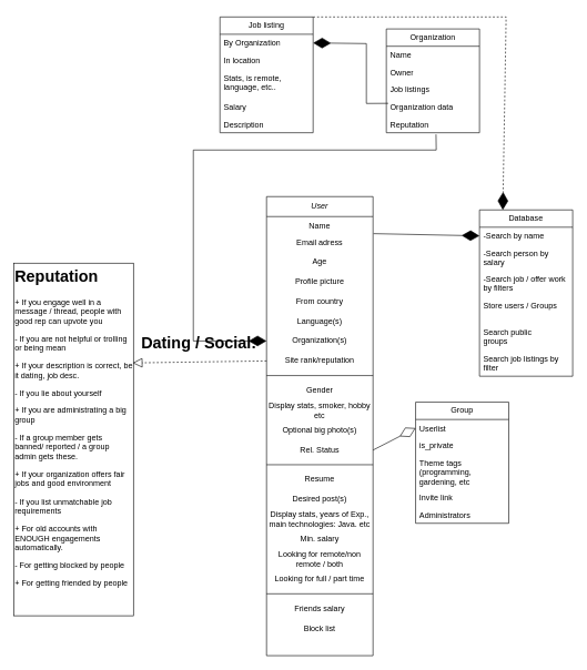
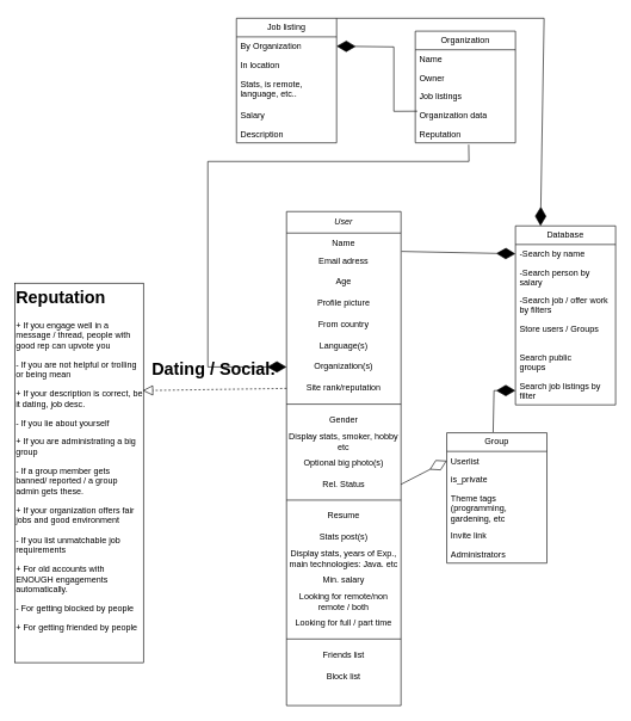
- <mxCell id="57" value="" style="endArrow=diamondThin;endFill=1;endSize=24;html=1;rounded=0;exitX=1;exitY=0;exitDx=0;exitDy=0;entryX=0.25;entryY=0;entryDx=0;entryDy=0;dashed=1;" edge="1" parent="1" source="50" target="27"><mxGeometry width="160" relative="1" as="geometry"><mxPoint x="540" y="160" as="sourcePoint" /><mxPoint x="750" y="220" as="targetPoint" /><Array as="points"><mxPoint x="760" y="20" /></Array></mxGeometry></mxCell>
+ <mxCell id="57" value="" style="endArrow=diamondThin;endFill=1;endSize=24;html=1;rounded=0;exitX=1;exitY=0;exitDx=0;exitDy=0;entryX=0.25;entryY=0;entryDx=0;entryDy=0;" edge="1" parent="1" source="50" target="27"><mxGeometry width="160" relative="1" as="geometry"><mxPoint x="540" y="160" as="sourcePoint" /><mxPoint x="750" y="220" as="targetPoint" /><Array as="points"><mxPoint x="760" y="20" /></Array></mxGeometry></mxCell>
+ <mxCell id="42" value="" style="endArrow=diamondThin;endFill=1;endSize=24;html=1;rounded=0;entryX=0;entryY=0.5;entryDx=0;entryDy=0;exitX=0.463;exitY=-0.005;exitDx=0;exitDy=0;exitPerimeter=0;" edge="1" parent="1" source="35" target="33"><mxGeometry width="160" relative="1" as="geometry"><mxPoint x="670" y="590" as="sourcePoint" /><mxPoint x="700" y="510" as="targetPoint" /><Array as="points"><mxPoint x="690" y="540" /></Array></mxGeometry></mxCell>
- <mxCell id="18" value="Desired post(s)" style="text;html=1;align=center;verticalAlign=middle;whiteSpace=wrap;rounded=0;" vertex="1" parent="2"><mxGeometry y="440" width="160" height="30" as="geometry" /></mxCell>
+ <mxCell id="18" value="Stats post(s)" style="text;html=1;align=center;verticalAlign=middle;whiteSpace=wrap;rounded=0;" vertex="1" parent="2"><mxGeometry y="440" width="160" height="30" as="geometry" /></mxCell>
- <mxCell id="24" value="Friends salary" style="text;html=1;align=center;verticalAlign=middle;whiteSpace=wrap;rounded=0;" vertex="1" parent="2"><mxGeometry y="604" width="160" height="30" as="geometry" /></mxCell>
+ <mxCell id="24" value="Friends list" style="text;html=1;align=center;verticalAlign=middle;whiteSpace=wrap;rounded=0;" vertex="1" parent="2"><mxGeometry y="604" width="160" height="30" as="geometry" /></mxCell>
